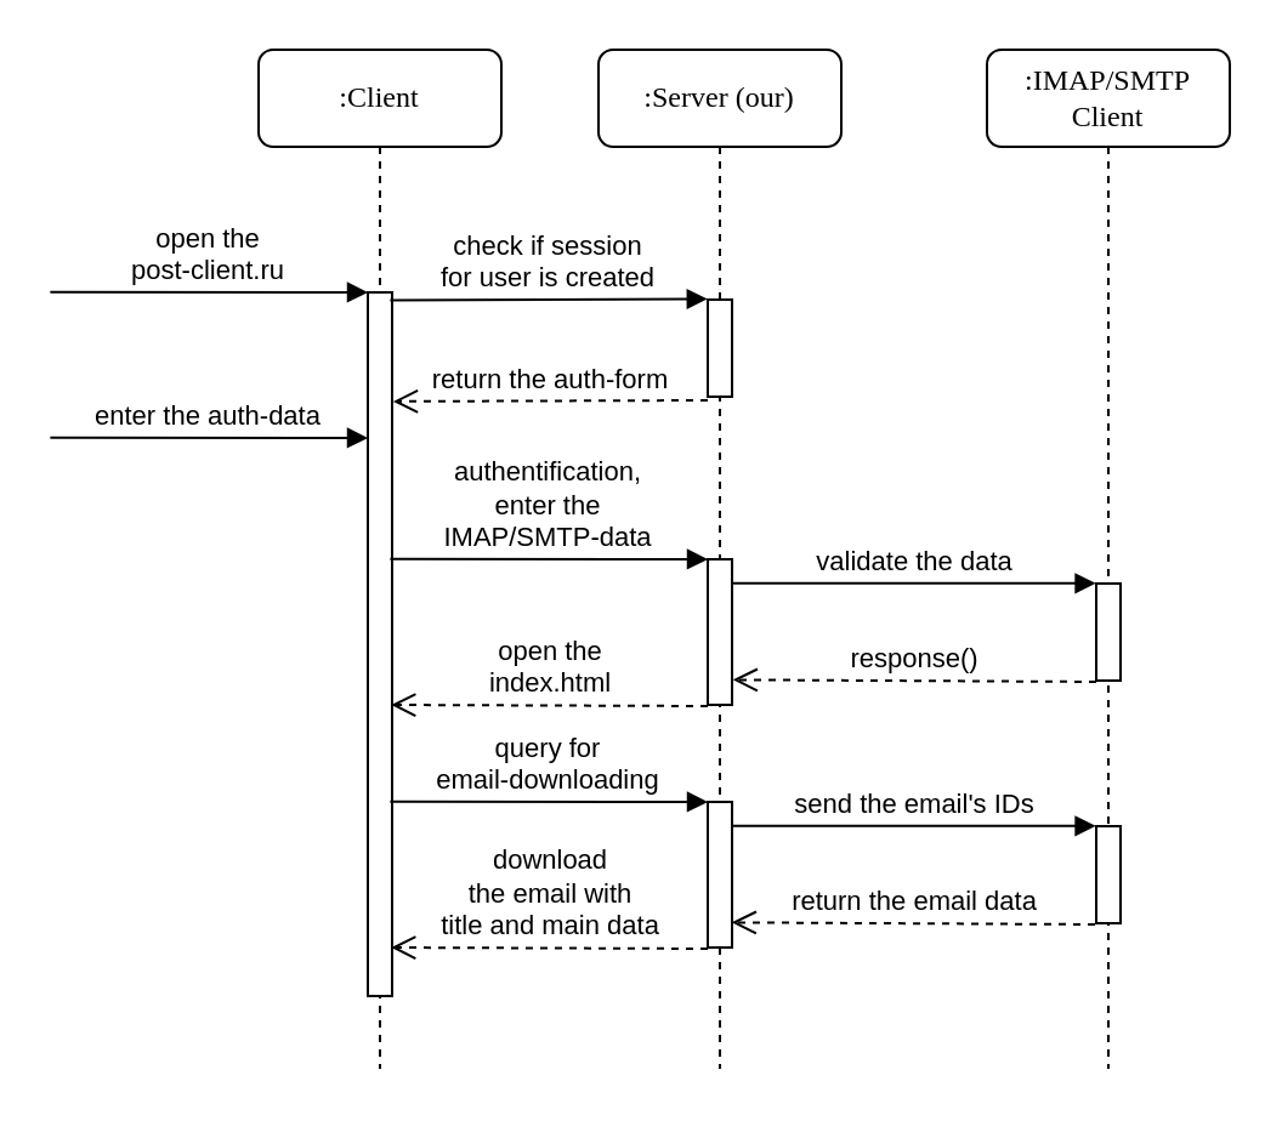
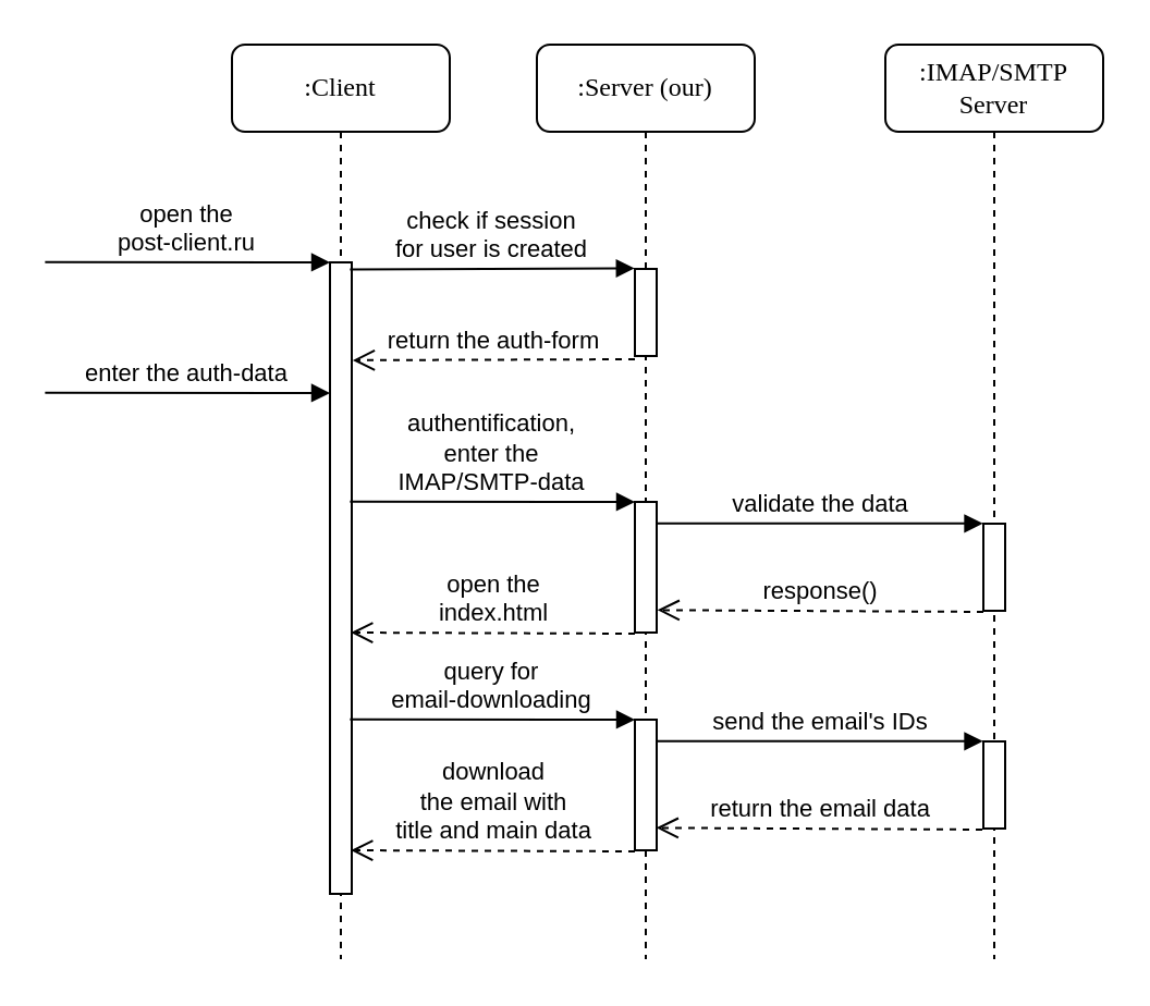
- <mxCell id="6" value=":IMAP/SMTP Client" style="shape=umlLifeline;perimeter=lifelinePerimeter;whiteSpace=wrap;html=1;container=1;collapsible=0;recursiveResize=0;outlineConnect=0;rounded=1;shadow=0;comic=0;labelBackgroundColor=none;strokeColor=#000000;strokeWidth=1;fillColor=#FFFFFF;fontFamily=Verdana;fontSize=12;fontColor=#000000;align=center;" parent="1" vertex="1"><mxGeometry x="406" y="20" width="100" height="420" as="geometry" /></mxCell>
+ <mxCell id="6" value=":IMAP/SMTP Server" style="shape=umlLifeline;perimeter=lifelinePerimeter;whiteSpace=wrap;html=1;container=1;collapsible=0;recursiveResize=0;outlineConnect=0;rounded=1;shadow=0;comic=0;labelBackgroundColor=none;strokeColor=#000000;strokeWidth=1;fillColor=#FFFFFF;fontFamily=Verdana;fontSize=12;fontColor=#000000;align=center;" parent="1" vertex="1"><mxGeometry x="406" y="20" width="100" height="420" as="geometry" /></mxCell>
